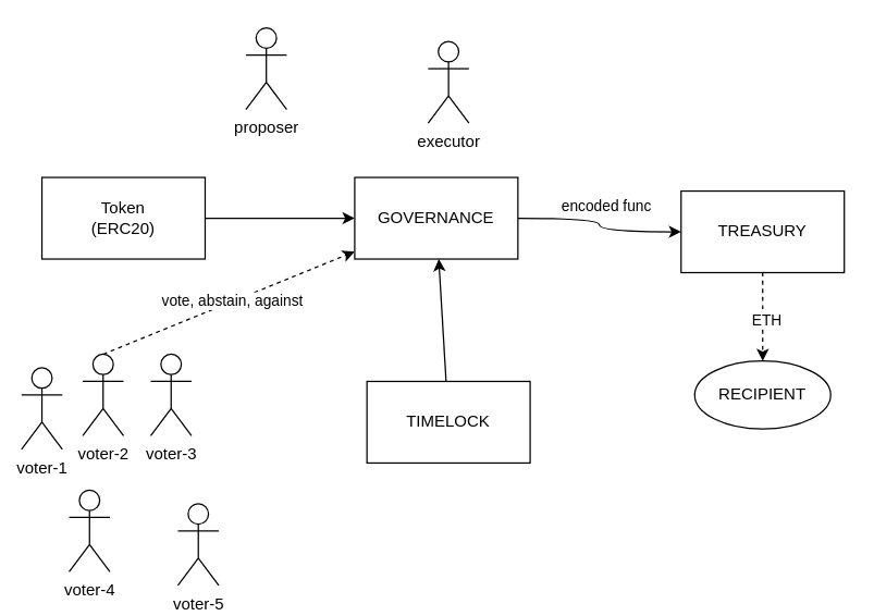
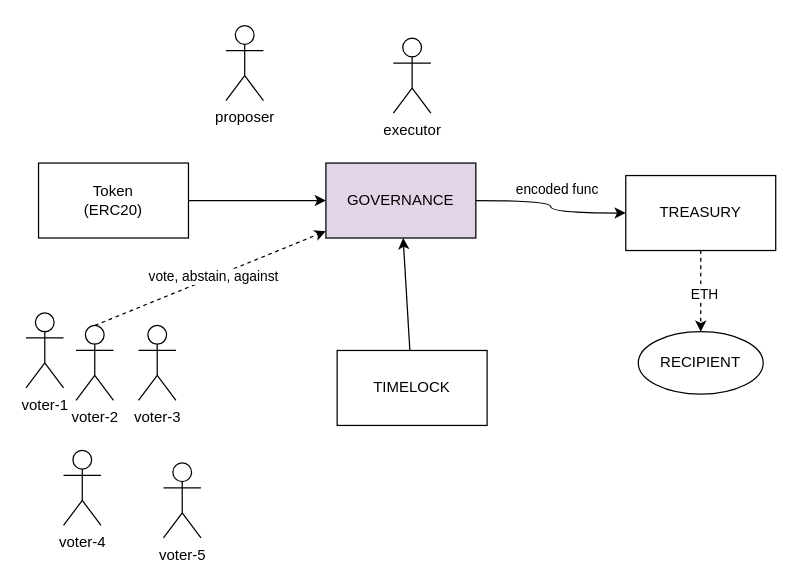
- <mxCell id="7" value="GOVERNANCE" style="rounded=0;whiteSpace=wrap;html=1;" parent="1" vertex="1"><mxGeometry x="260" y="130" width="120" height="60" as="geometry" /></mxCell>
+ <mxCell id="7" value="GOVERNANCE" style="rounded=0;whiteSpace=wrap;html=1;fillColor=#e1d5e7;" parent="1" vertex="1"><mxGeometry x="260" y="130" width="120" height="60" as="geometry" /></mxCell>
- <mxCell id="9" value="voter-1" style="shape=umlActor;verticalLabelPosition=bottom;verticalAlign=top;html=1;outlineConnect=0;" parent="1" vertex="1"><mxGeometry x="15" y="270" width="30" height="60" as="geometry" /></mxCell>
+ <mxCell id="9" value="voter-1" style="shape=umlActor;verticalLabelPosition=bottom;verticalAlign=top;html=1;outlineConnect=0;" parent="1" vertex="1"><mxGeometry x="20" y="250" width="30" height="60" as="geometry" /></mxCell>
